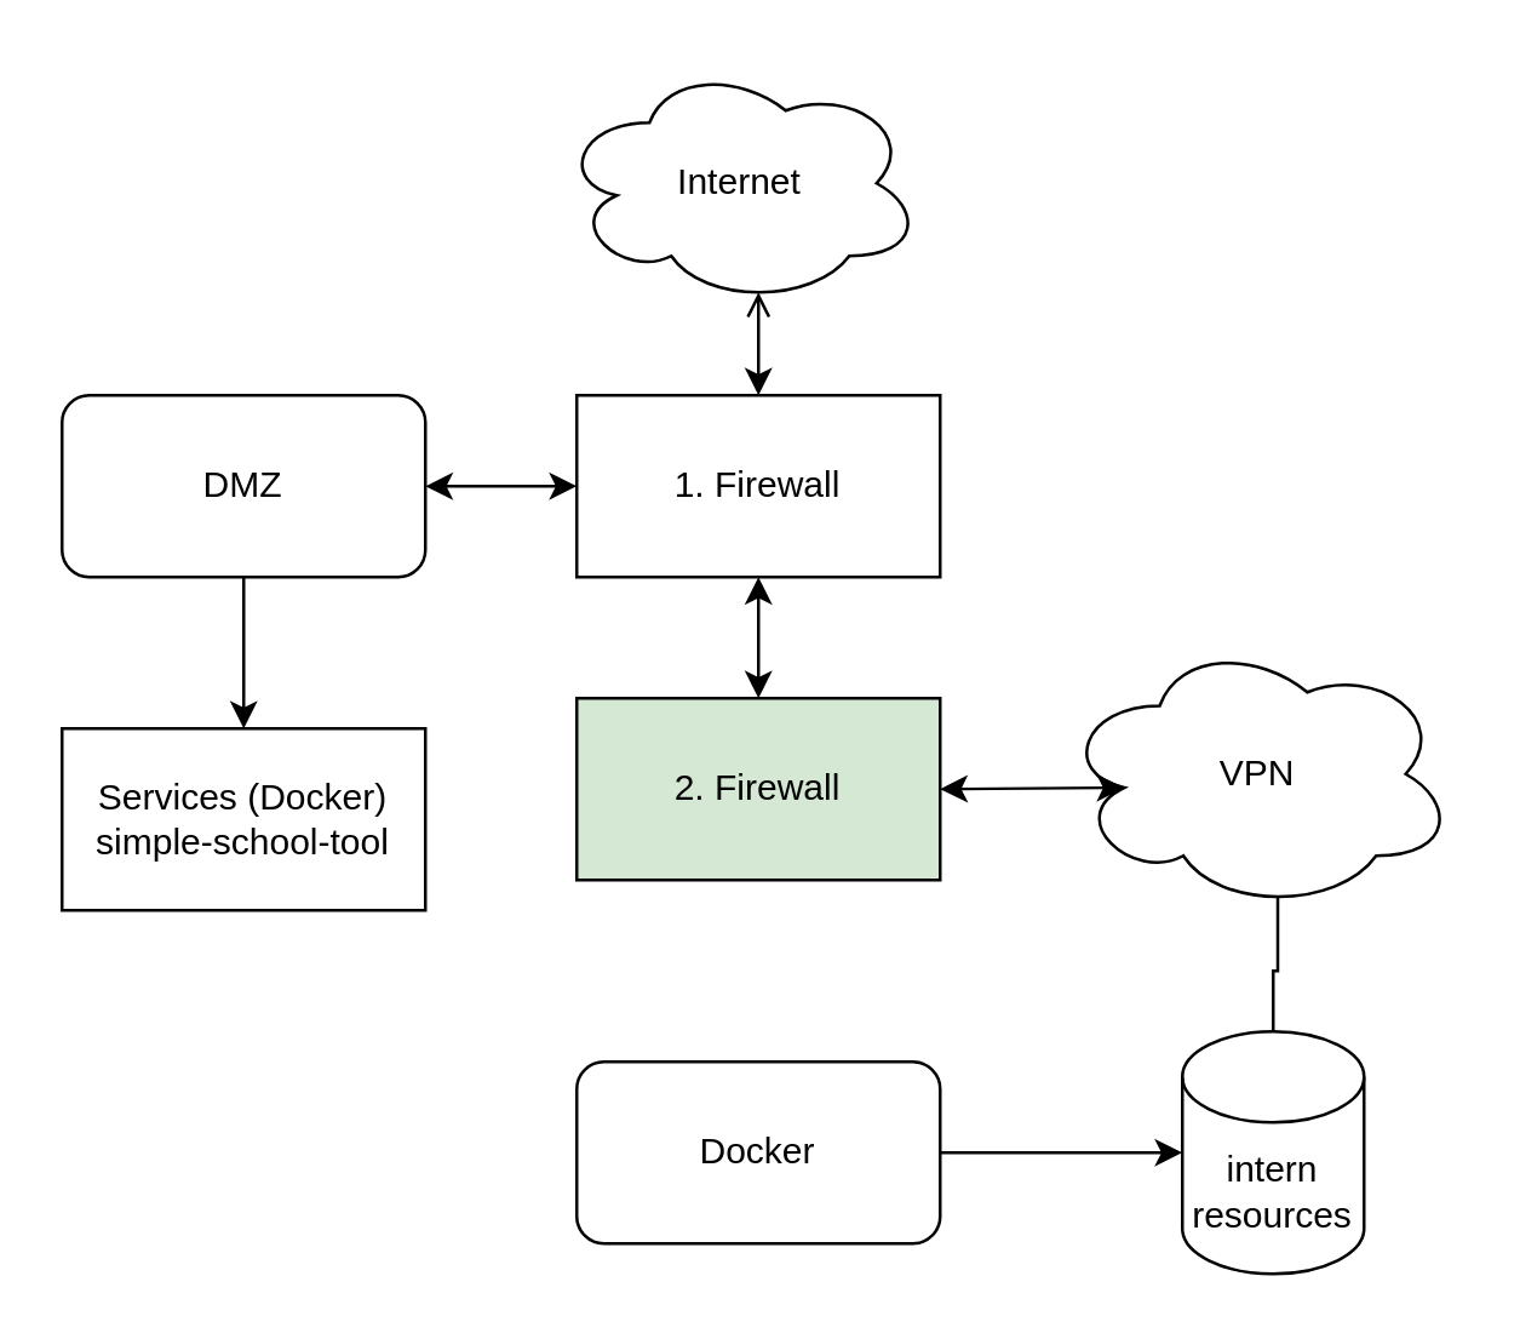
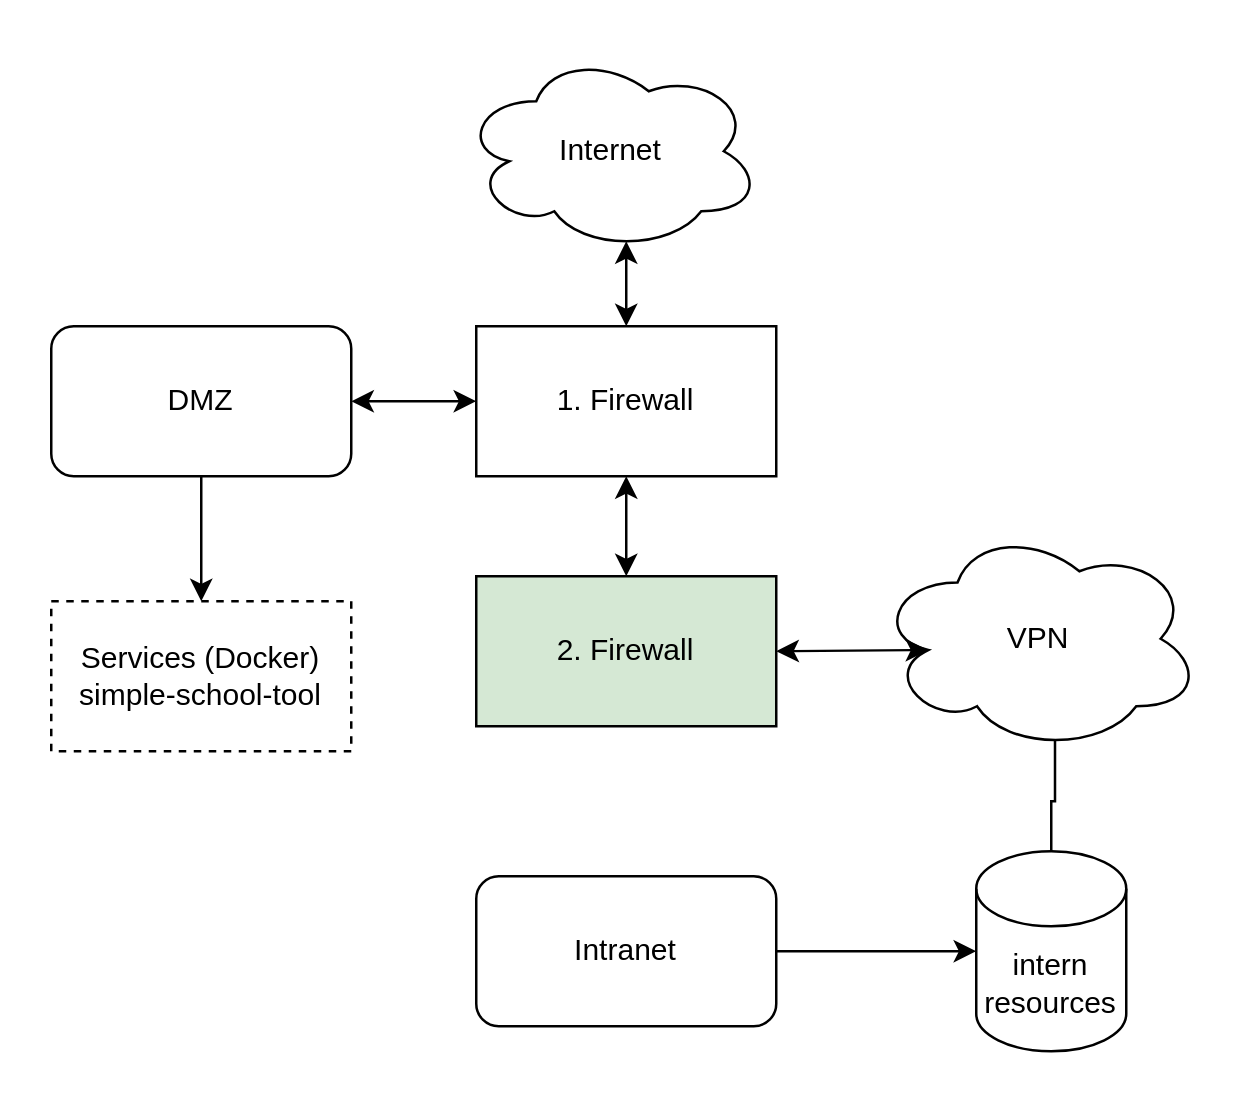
- <mxCell id="10" value="" style="endArrow=open;startArrow=classic;html=1;entryX=0.55;entryY=0.95;entryDx=0;entryDy=0;entryPerimeter=0;" edge="1" parent="1" source="3" target="2"><mxGeometry width="50" height="50" relative="1" as="geometry"><mxPoint x="360" y="140" as="sourcePoint" /><mxPoint x="410" y="90" as="targetPoint" /></mxGeometry></mxCell>
+ <mxCell id="10" value="" style="endArrow=classic;startArrow=classic;html=1;entryX=0.55;entryY=0.95;entryDx=0;entryDy=0;entryPerimeter=0;" edge="1" parent="1" source="3" target="2"><mxGeometry width="50" height="50" relative="1" as="geometry"><mxPoint x="360" y="140" as="sourcePoint" /><mxPoint x="410" y="90" as="targetPoint" /></mxGeometry></mxCell>
- <mxCell id="15" value="Services (Docker)&lt;br&gt;simple-school-tool" style="rounded=0;whiteSpace=wrap;html=1;" vertex="1" parent="1"><mxGeometry x="20" y="240" width="120" height="60" as="geometry" /></mxCell>
+ <mxCell id="15" value="Services (Docker)&lt;br&gt;simple-school-tool" style="rounded=0;whiteSpace=wrap;html=1;dashed=1;" vertex="1" parent="1"><mxGeometry x="20" y="240" width="120" height="60" as="geometry" /></mxCell>
- <mxCell id="7" value="Docker" style="rounded=1;whiteSpace=wrap;html=1;" vertex="1" parent="1"><mxGeometry x="190" y="350" width="120" height="60" as="geometry" /></mxCell>
+ <mxCell id="7" value="Intranet" style="rounded=1;whiteSpace=wrap;html=1;" vertex="1" parent="1"><mxGeometry x="190" y="350" width="120" height="60" as="geometry" /></mxCell>
